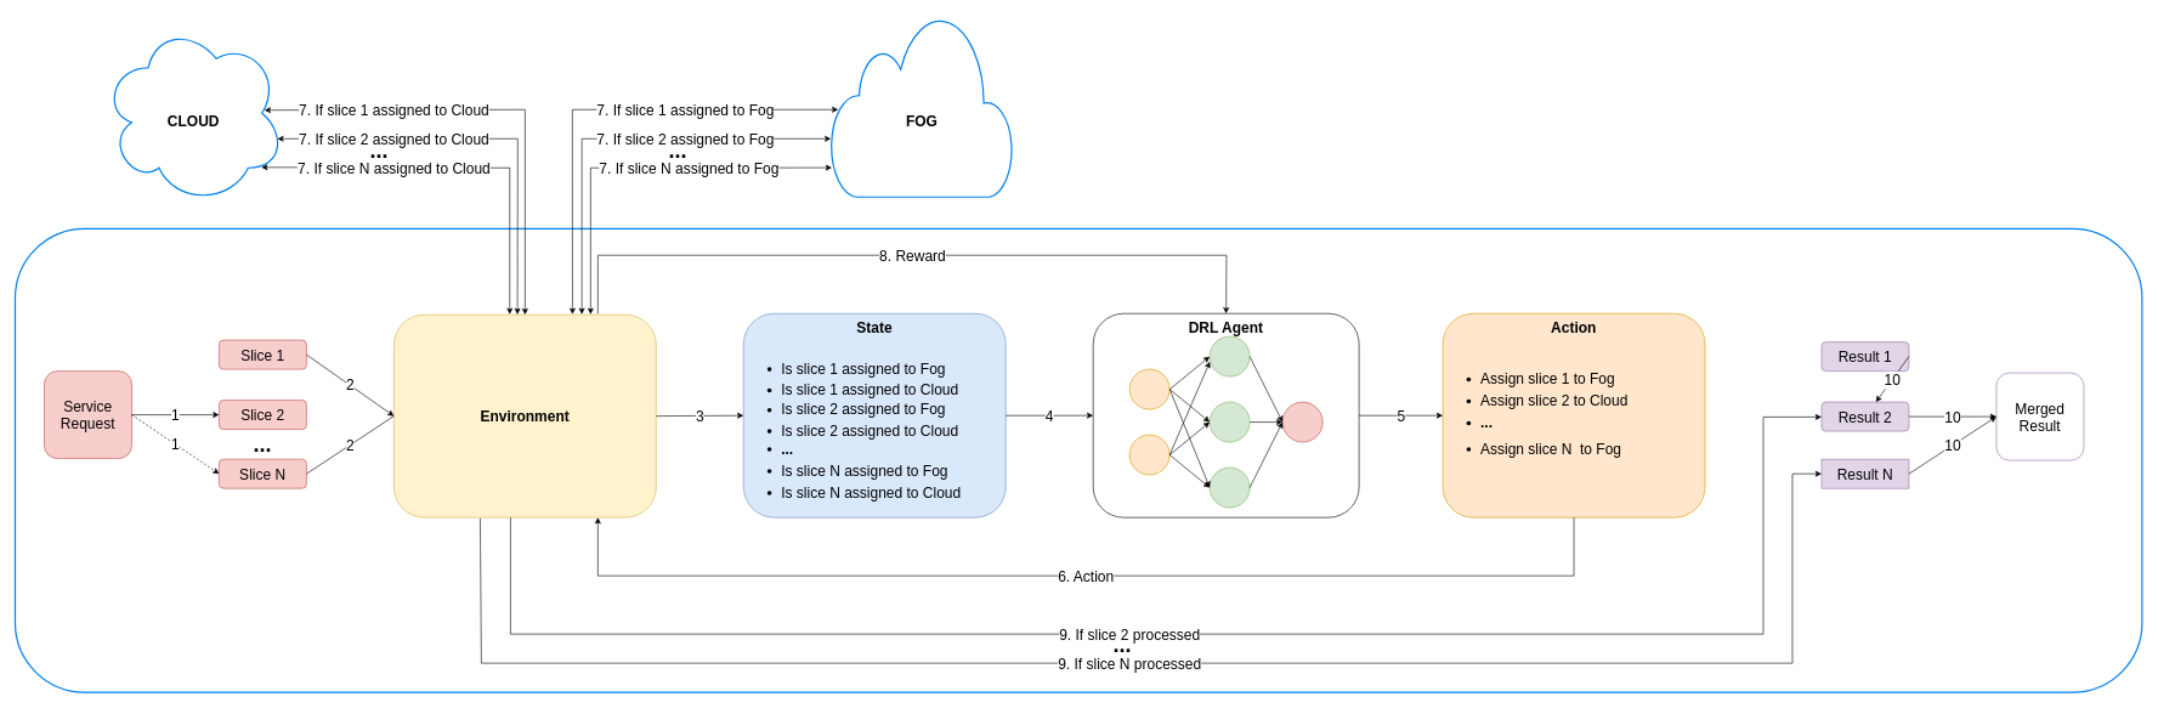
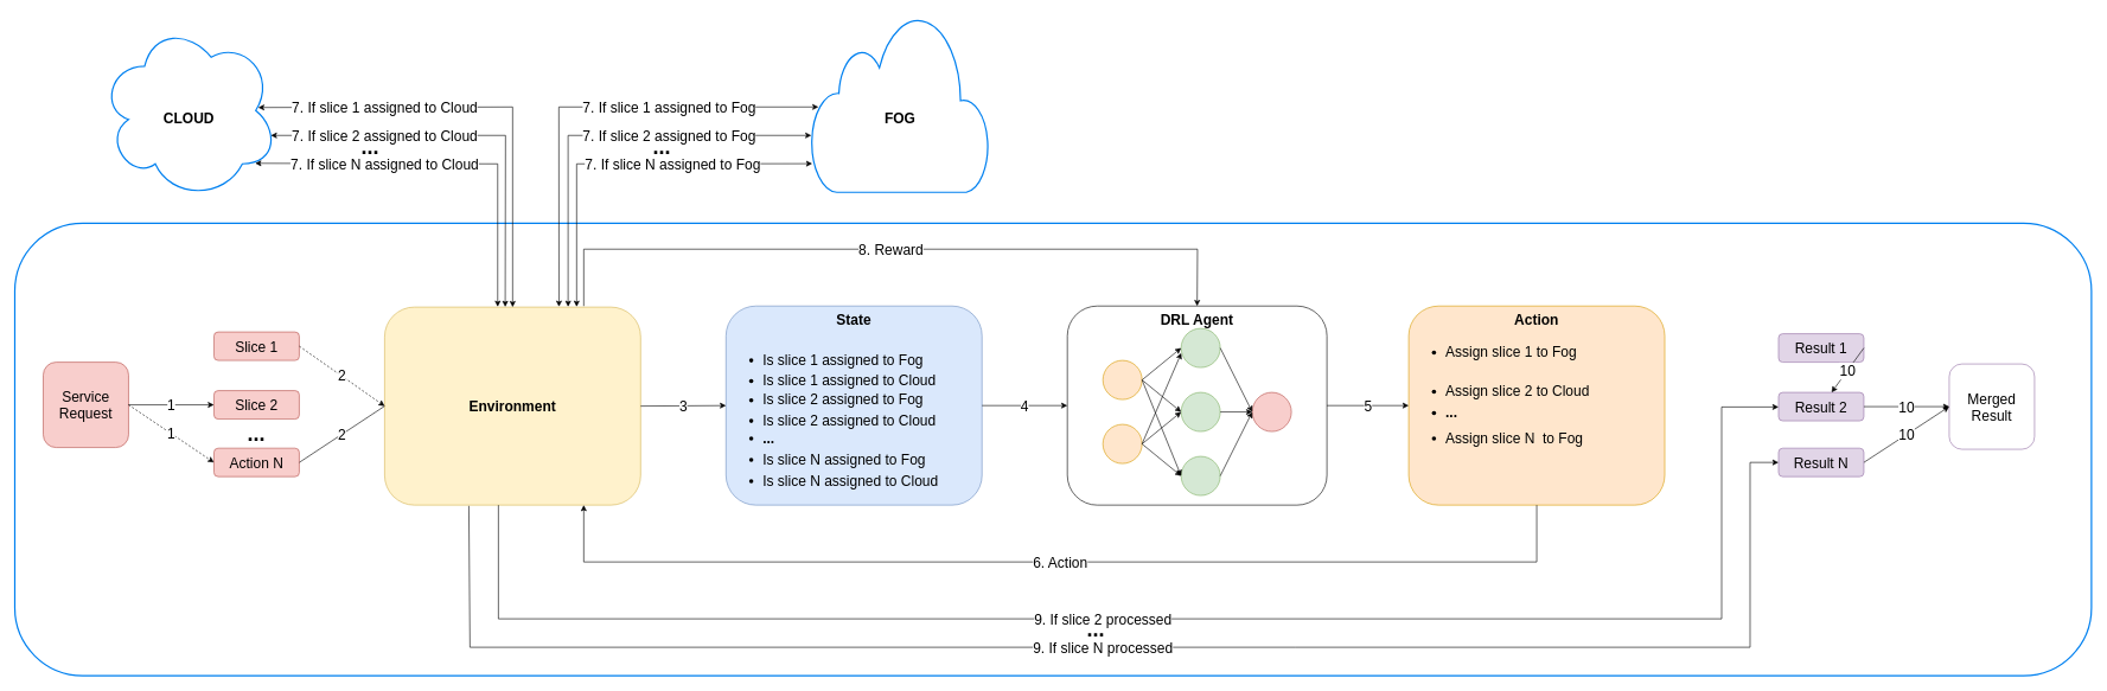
- <mxCell id="31" value="&lt;ul style=&quot;font-size: 20px;&quot;&gt;&lt;li&gt;Assign slice 1 to Fog&lt;/li&gt;&lt;/ul&gt;" style="text;html=1;strokeColor=none;fillColor=none;align=left;verticalAlign=middle;whiteSpace=wrap;rounded=0;" parent="1" vertex="1"><mxGeometry x="1990" y="504" width="340" height="30" as="geometry" /></mxCell>
+ <mxCell id="31" value="&lt;ul style=&quot;font-size: 20px;&quot;&gt;&lt;li&gt;Assign slice 1 to Fog&lt;/li&gt;&lt;/ul&gt;" style="text;html=1;strokeColor=none;fillColor=none;align=left;verticalAlign=middle;whiteSpace=wrap;rounded=0;" parent="1" vertex="1"><mxGeometry x="1990" y="479" width="340" height="30" as="geometry" /></mxCell>
- <mxCell id="50" value="&lt;font style=&quot;font-size: 20px;&quot;&gt;2&lt;/font&gt;" style="endArrow=classic;html=1;rounded=0;exitX=1;exitY=0.5;exitDx=0;exitDy=0;entryX=0;entryY=0.5;entryDx=0;entryDy=0;" parent="1" source="4" target="9" edge="1"><mxGeometry width="50" height="50" relative="1" as="geometry"><mxPoint x="880" y="1008.25" as="sourcePoint" /><mxPoint x="1230" y="1069" as="targetPoint" /></mxGeometry></mxCell>
+ <mxCell id="50" value="&lt;font style=&quot;font-size: 20px;&quot;&gt;2&lt;/font&gt;" style="endArrow=classic;html=1;rounded=0;exitX=1;exitY=0.5;exitDx=0;exitDy=0;entryX=0;entryY=0.5;entryDx=0;entryDy=0;dashed=1;" parent="1" source="4" target="9" edge="1"><mxGeometry width="50" height="50" relative="1" as="geometry"><mxPoint x="880" y="1008.25" as="sourcePoint" /><mxPoint x="1230" y="1069" as="targetPoint" /></mxGeometry></mxCell>
- <mxCell id="6" value="Slice N" style="rounded=1;whiteSpace=wrap;html=1;fillColor=#f8cecc;strokeColor=#b85450;fontSize=20;" parent="1" vertex="1"><mxGeometry x="300" y="630" width="120" height="40" as="geometry" /></mxCell>
+ <mxCell id="6" value="Action N" style="rounded=1;whiteSpace=wrap;html=1;fillColor=#f8cecc;strokeColor=#b85450;fontSize=20;" parent="1" vertex="1"><mxGeometry x="300" y="630" width="120" height="40" as="geometry" /></mxCell>
- <mxCell id="18" value="&lt;font style=&quot;font-size: 20px;&quot;&gt;Result N&lt;/font&gt;" style="whiteSpace=wrap;html=1;fillColor=#e1d5e7;strokeColor=#9673a6;rounded=0;" parent="1" vertex="1"><mxGeometry x="2500" y="630" width="120" height="40" as="geometry" /></mxCell>
+ <mxCell id="18" value="&lt;font style=&quot;font-size: 20px;&quot;&gt;Result N&lt;/font&gt;" style="rounded=1;whiteSpace=wrap;html=1;fillColor=#e1d5e7;strokeColor=#9673a6;" parent="1" vertex="1"><mxGeometry x="2500" y="630" width="120" height="40" as="geometry" /></mxCell>
